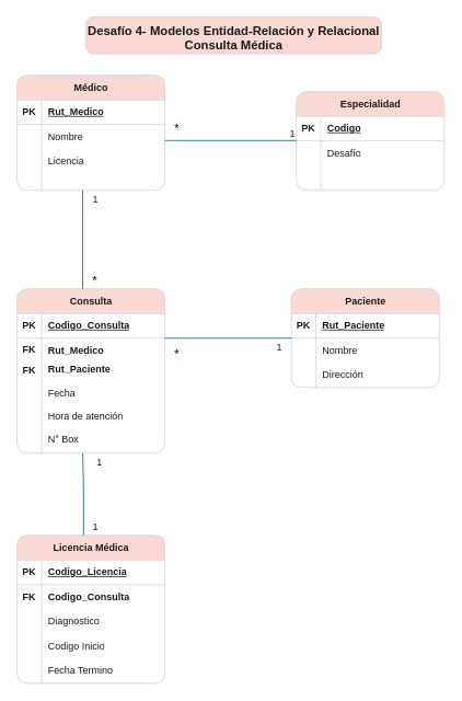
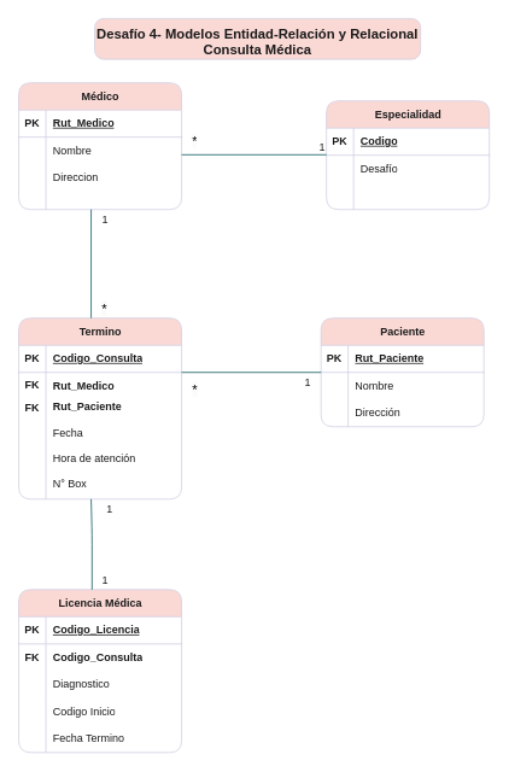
- <mxCell id="11" value="Licencia" style="shape=partialRectangle;connectable=0;fillColor=none;top=0;left=0;bottom=0;right=0;align=left;spacingLeft=6;overflow=hidden;whiteSpace=wrap;html=1;rounded=1;labelBackgroundColor=none;strokeColor=#D0CEE2;fontColor=#1A1A1A;" parent="9" vertex="1"><mxGeometry x="30" width="150" height="30" as="geometry"><mxRectangle width="150" height="30" as="alternateBounds" /></mxGeometry></mxCell>
+ <mxCell id="11" value="Direccion" style="shape=partialRectangle;connectable=0;fillColor=none;top=0;left=0;bottom=0;right=0;align=left;spacingLeft=6;overflow=hidden;whiteSpace=wrap;html=1;rounded=1;labelBackgroundColor=none;strokeColor=#D0CEE2;fontColor=#1A1A1A;" parent="9" vertex="1"><mxGeometry x="30" width="150" height="30" as="geometry"><mxRectangle width="150" height="30" as="alternateBounds" /></mxGeometry></mxCell>
- <mxCell id="35" value="Consulta" style="shape=table;startSize=30;container=1;collapsible=1;childLayout=tableLayout;fixedRows=1;rowLines=0;fontStyle=1;align=center;resizeLast=1;html=1;rounded=1;labelBackgroundColor=none;fillColor=#FAD9D5;strokeColor=#D0CEE2;fontColor=#1A1A1A;" parent="1" vertex="1"><mxGeometry x="20" y="351" width="180" height="200" as="geometry"><mxRectangle x="80" y="340" width="90" height="30" as="alternateBounds" /></mxGeometry></mxCell>
+ <mxCell id="35" value="Termino" style="shape=table;startSize=30;container=1;collapsible=1;childLayout=tableLayout;fixedRows=1;rowLines=0;fontStyle=1;align=center;resizeLast=1;html=1;rounded=1;labelBackgroundColor=none;fillColor=#FAD9D5;strokeColor=#D0CEE2;fontColor=#1A1A1A;" parent="1" vertex="1"><mxGeometry x="20" y="351" width="180" height="200" as="geometry"><mxRectangle x="80" y="340" width="90" height="30" as="alternateBounds" /></mxGeometry></mxCell>
